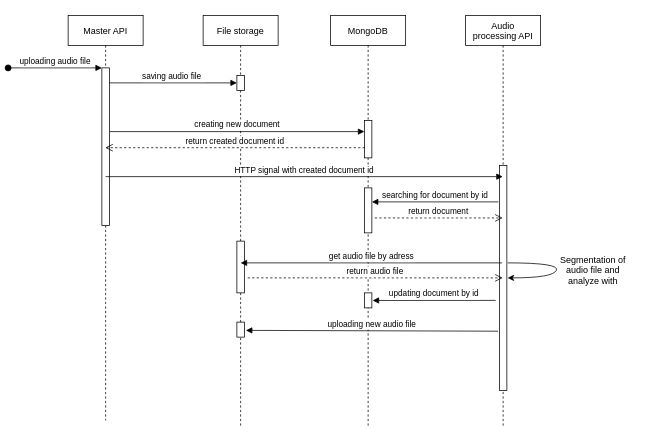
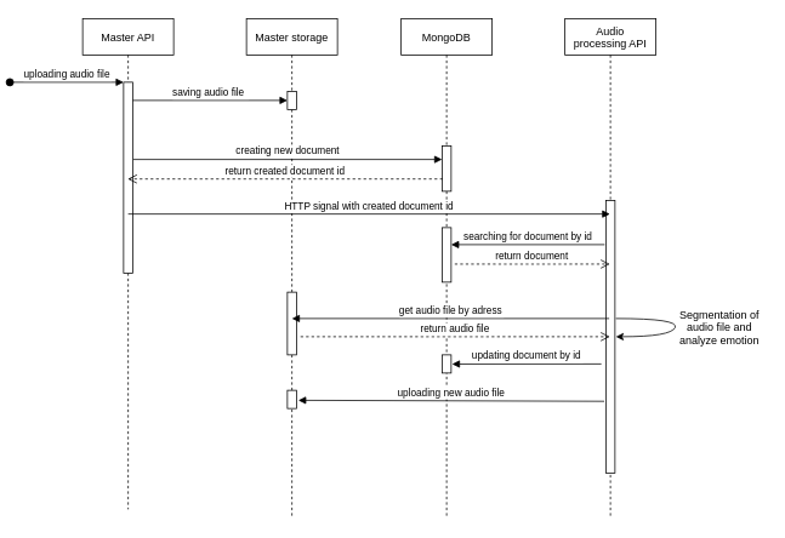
- <mxCell id="5" value="File storage" style="shape=umlLifeline;perimeter=lifelinePerimeter;container=1;collapsible=0;recursiveResize=0;rounded=0;shadow=0;strokeWidth=1;" parent="1" vertex="1"><mxGeometry x="200" y="20" width="100" height="550" as="geometry" /></mxCell>
+ <mxCell id="5" value="Master storage" style="shape=umlLifeline;perimeter=lifelinePerimeter;container=1;collapsible=0;recursiveResize=0;rounded=0;shadow=0;strokeWidth=1;" parent="1" vertex="1"><mxGeometry x="200" y="20" width="100" height="550" as="geometry" /></mxCell>
- <mxCell id="10" value="Segmentation of audio file and&lt;br&gt;analyze with" style="text;html=1;strokeColor=none;fillColor=none;align=center;verticalAlign=middle;whiteSpace=wrap;rounded=0;" parent="1" vertex="1"><mxGeometry x="670" y="350" width="100" height="20" as="geometry" /></mxCell>
+ <mxCell id="10" value="Segmentation of audio file and&lt;br&gt;analyze emotion" style="text;html=1;strokeColor=none;fillColor=none;align=center;verticalAlign=middle;whiteSpace=wrap;rounded=0;" parent="1" vertex="1"><mxGeometry x="670" y="350" width="100" height="20" as="geometry" /></mxCell>
